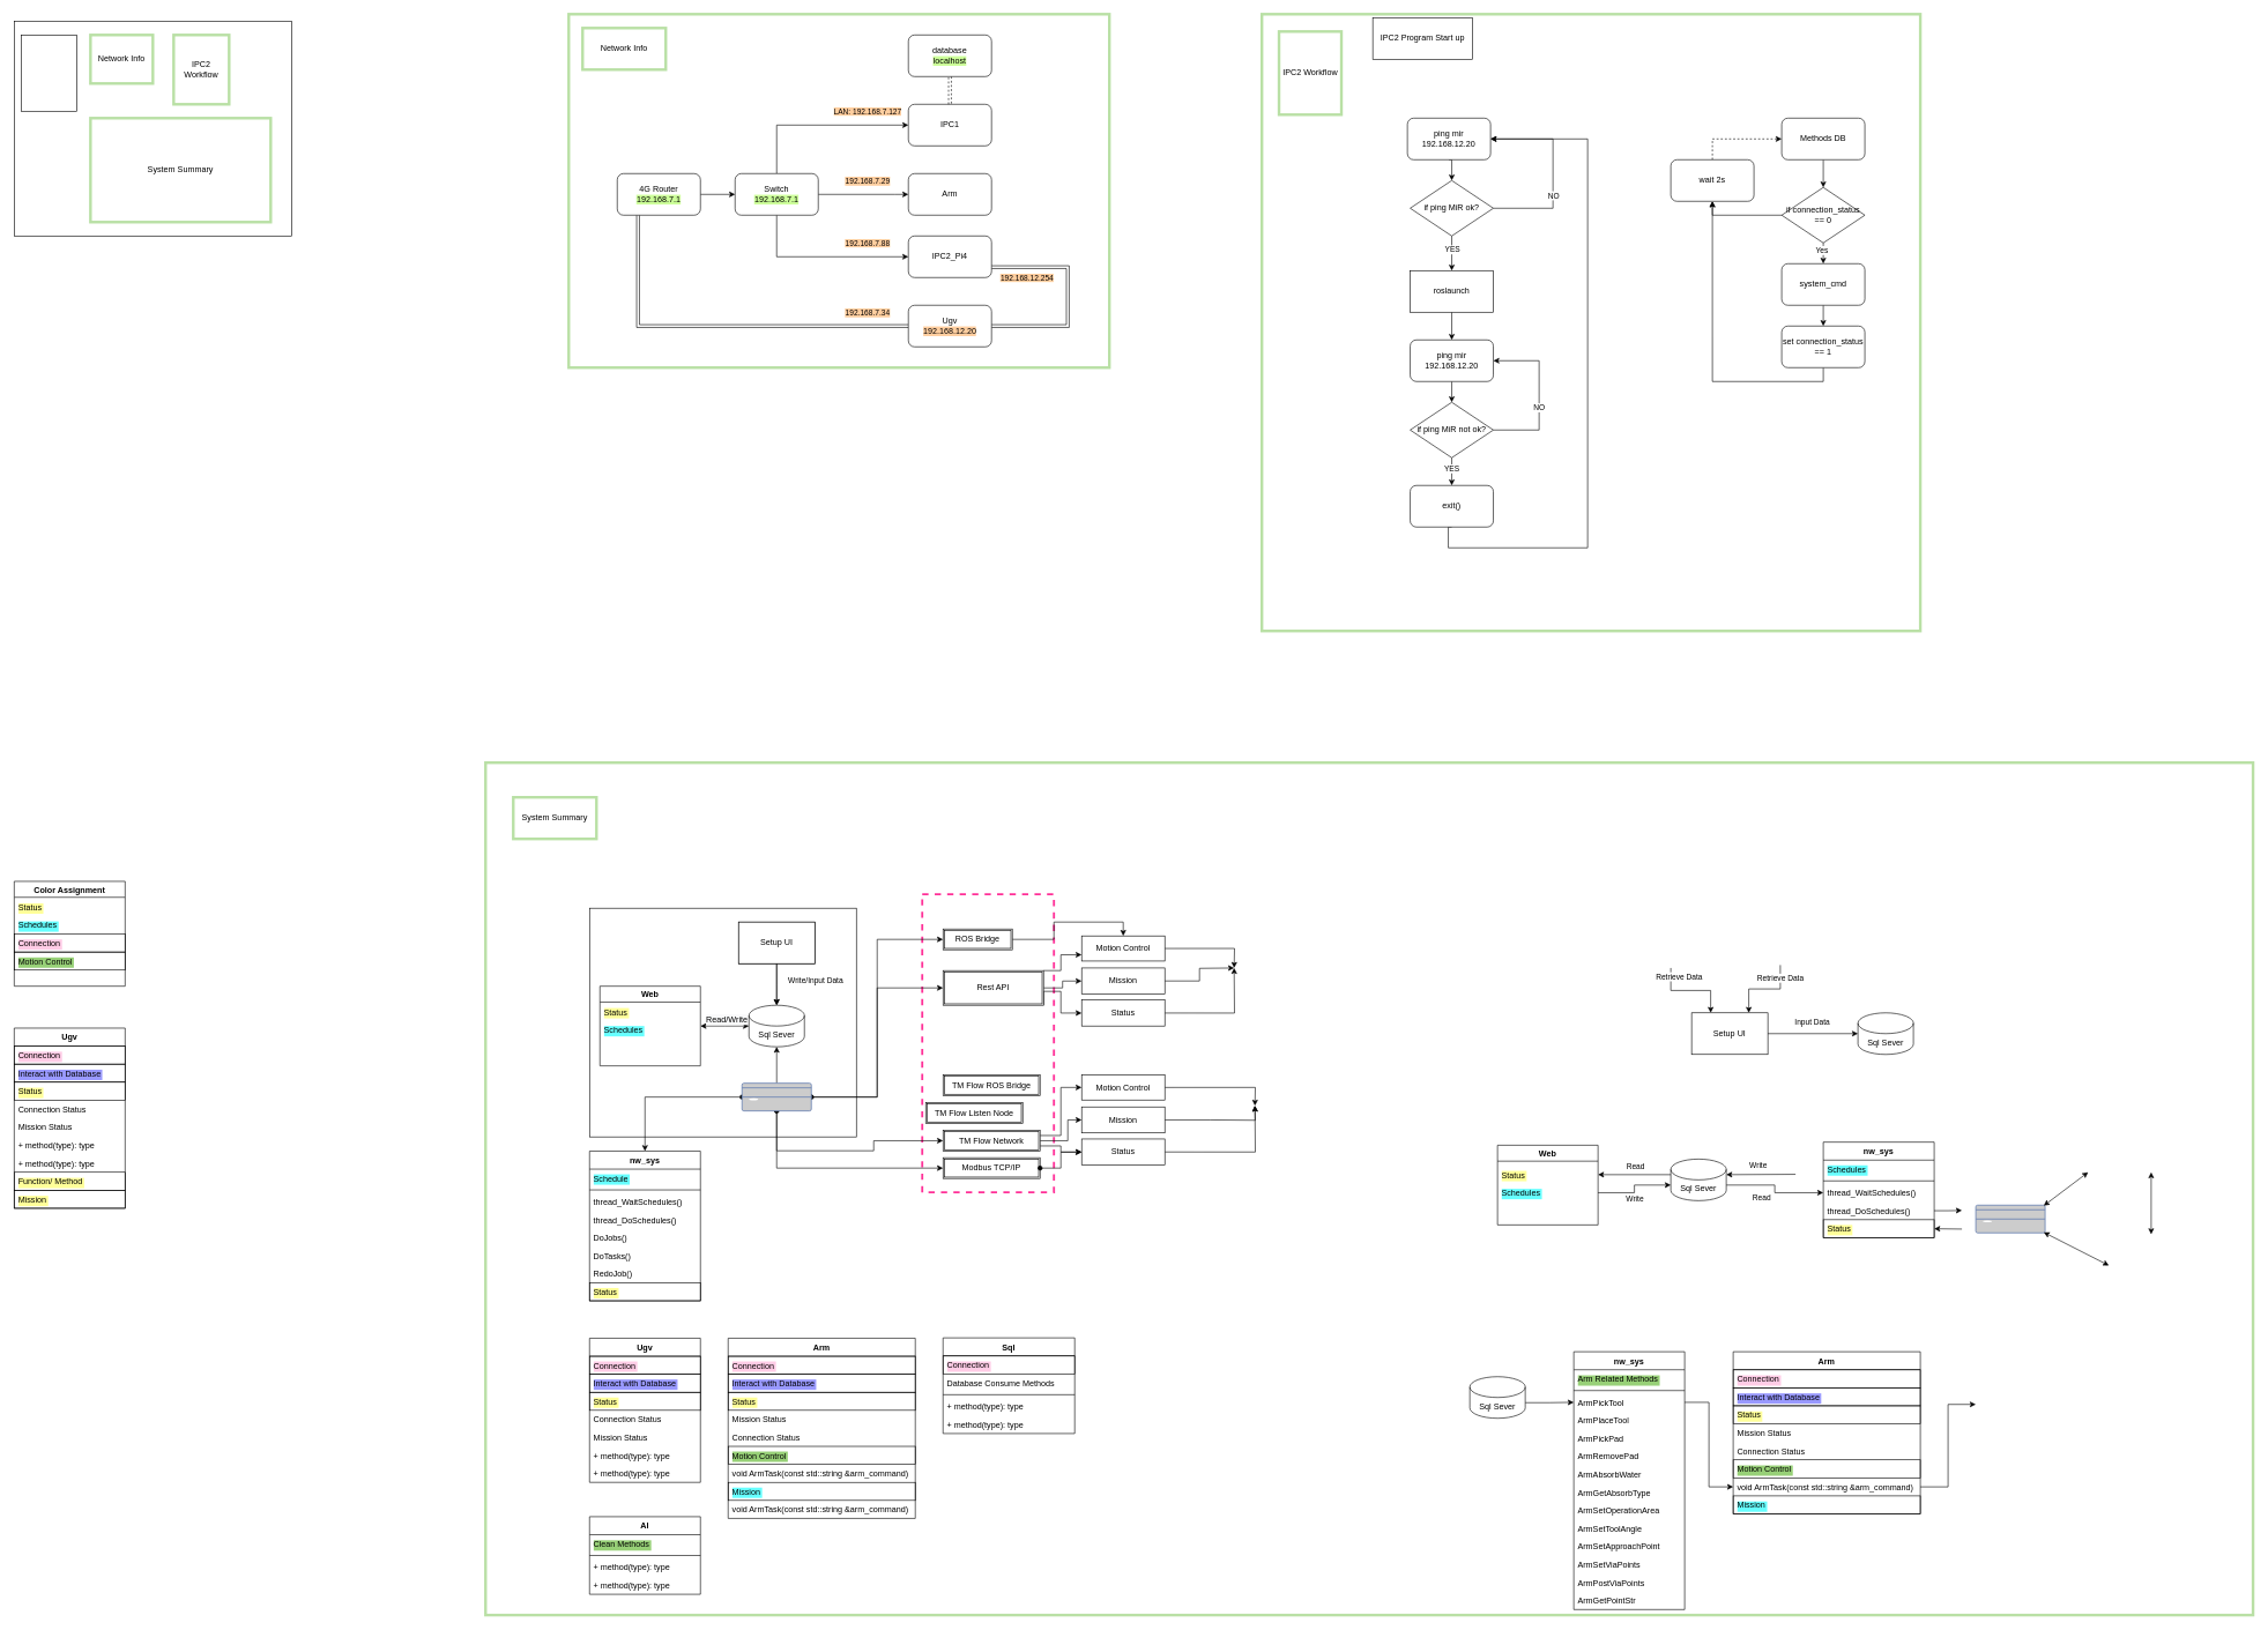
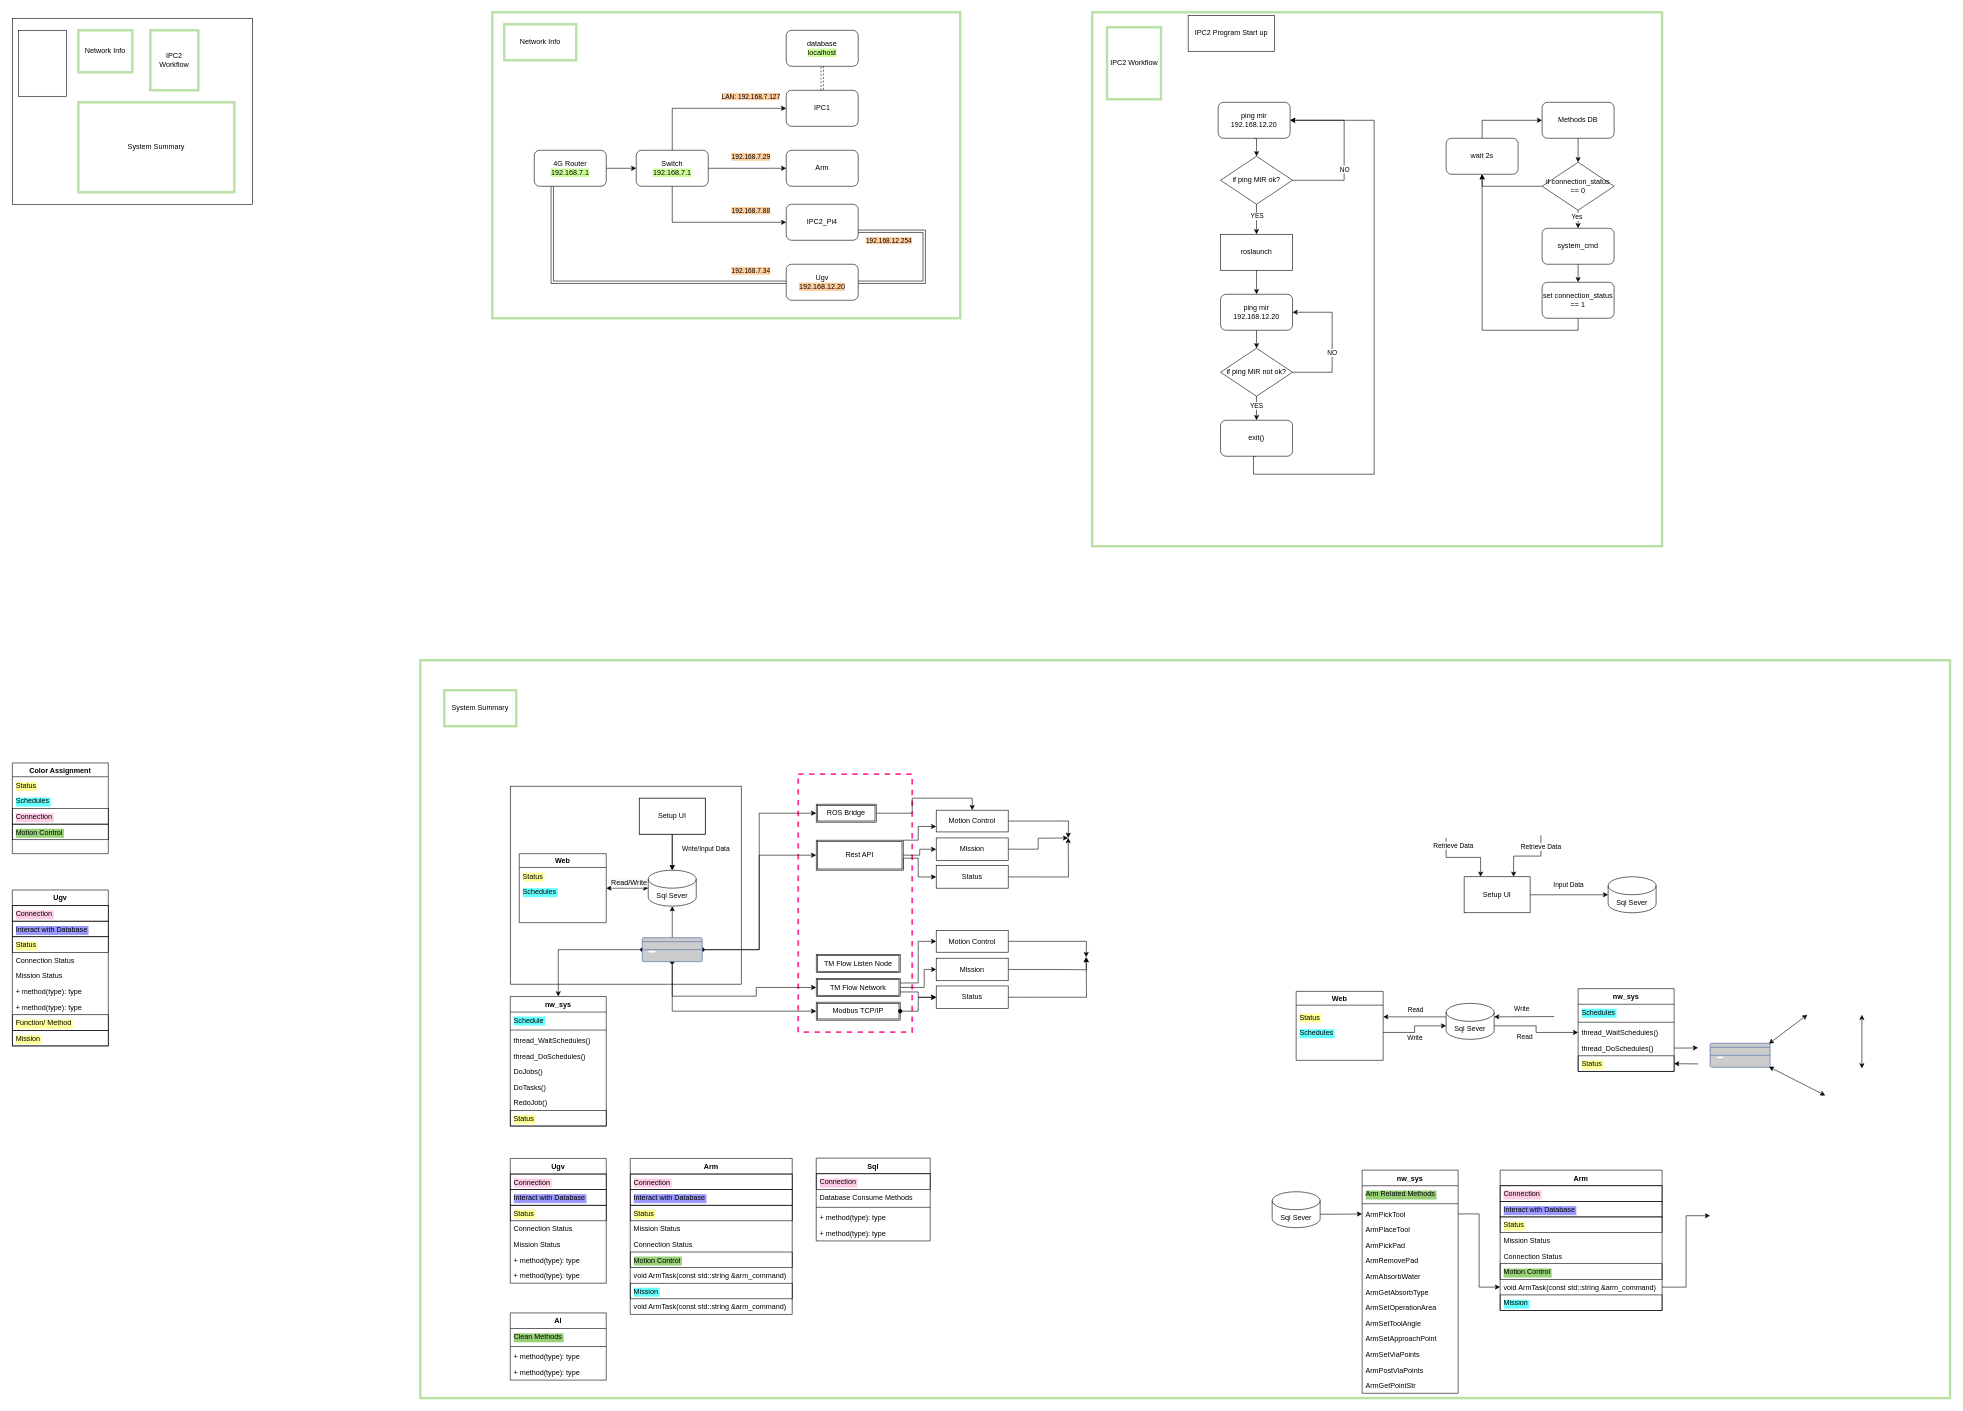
- <mxCell id="223" style="edgeStyle=orthogonalEdgeStyle;rounded=0;orthogonalLoop=1;jettySize=auto;html=1;exitX=0.5;exitY=0;exitDx=0;exitDy=0;dashed=1;" parent="1" source="224" target="218" edge="1"><mxGeometry relative="1" as="geometry" /></mxCell>
+ <mxCell id="223" style="edgeStyle=orthogonalEdgeStyle;rounded=0;orthogonalLoop=1;jettySize=auto;html=1;exitX=0.5;exitY=0;exitDx=0;exitDy=0;" parent="1" source="224" target="218" edge="1"><mxGeometry relative="1" as="geometry" /></mxCell>
- <mxCell id="75" value="TM Flow ROS Bridge" style="shape=ext;double=1;rounded=0;whiteSpace=wrap;html=1;" parent="1" vertex="1"><mxGeometry x="1360" y="1550.5" width="140" height="30" as="geometry" /></mxCell>
- <mxCell id="74" value="TM Flow Listen Node" style="shape=ext;double=1;rounded=0;whiteSpace=wrap;html=1;" parent="1" vertex="1"><mxGeometry x="1335" y="1590.5" width="140" height="30" as="geometry" /></mxCell>
+ <mxCell id="74" value="TM Flow Listen Node" style="shape=ext;double=1;rounded=0;whiteSpace=wrap;html=1;" parent="1" vertex="1"><mxGeometry x="1360" y="1590.5" width="140" height="30" as="geometry" /></mxCell>
